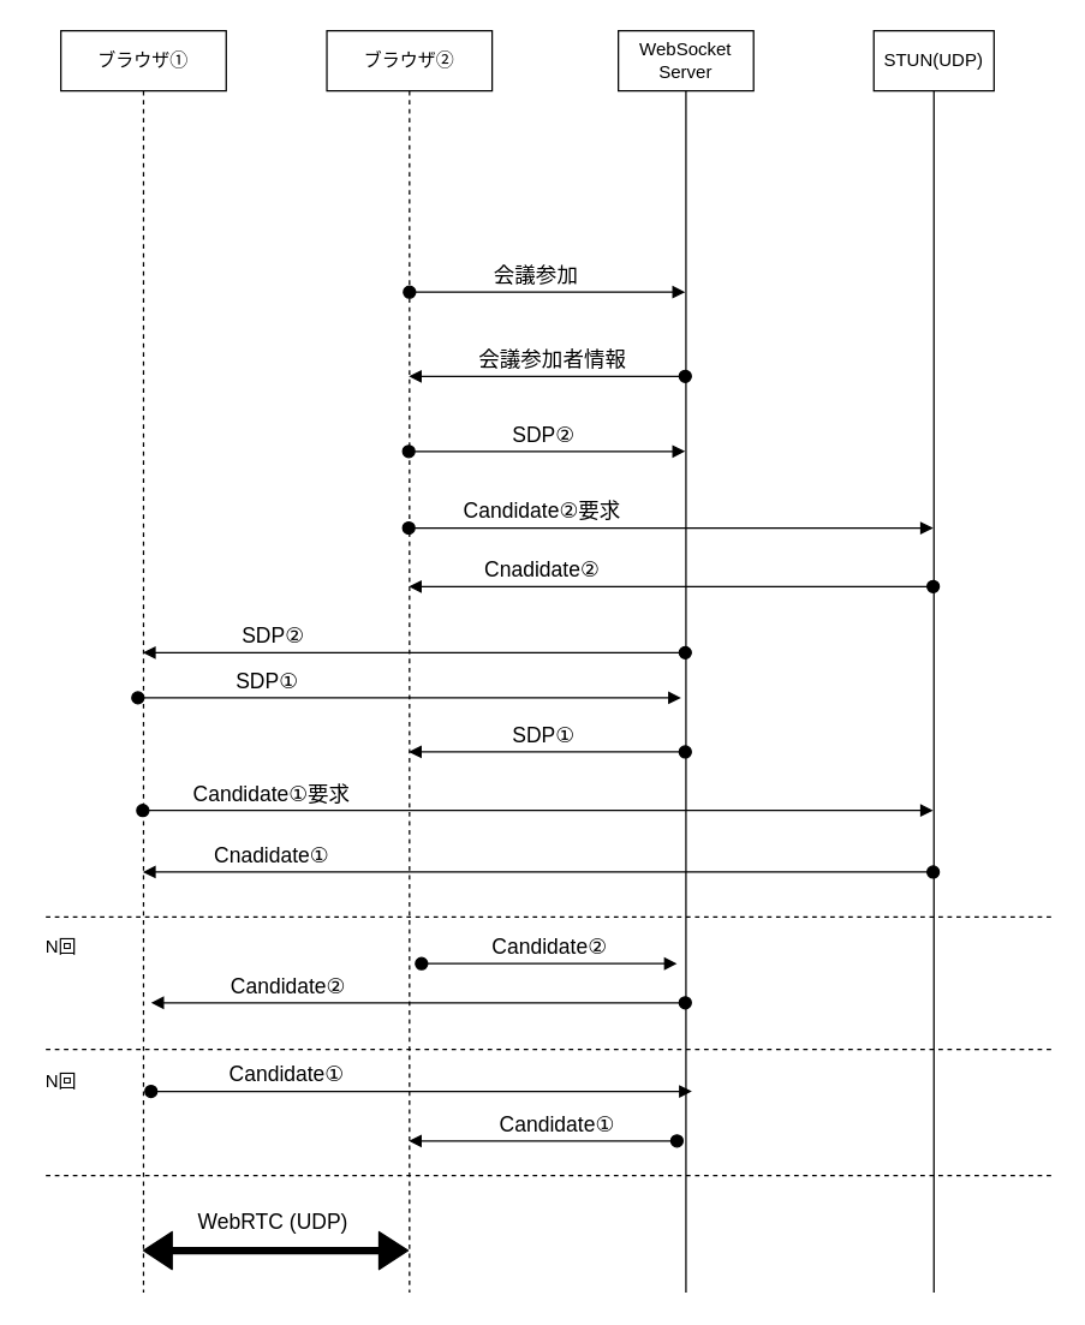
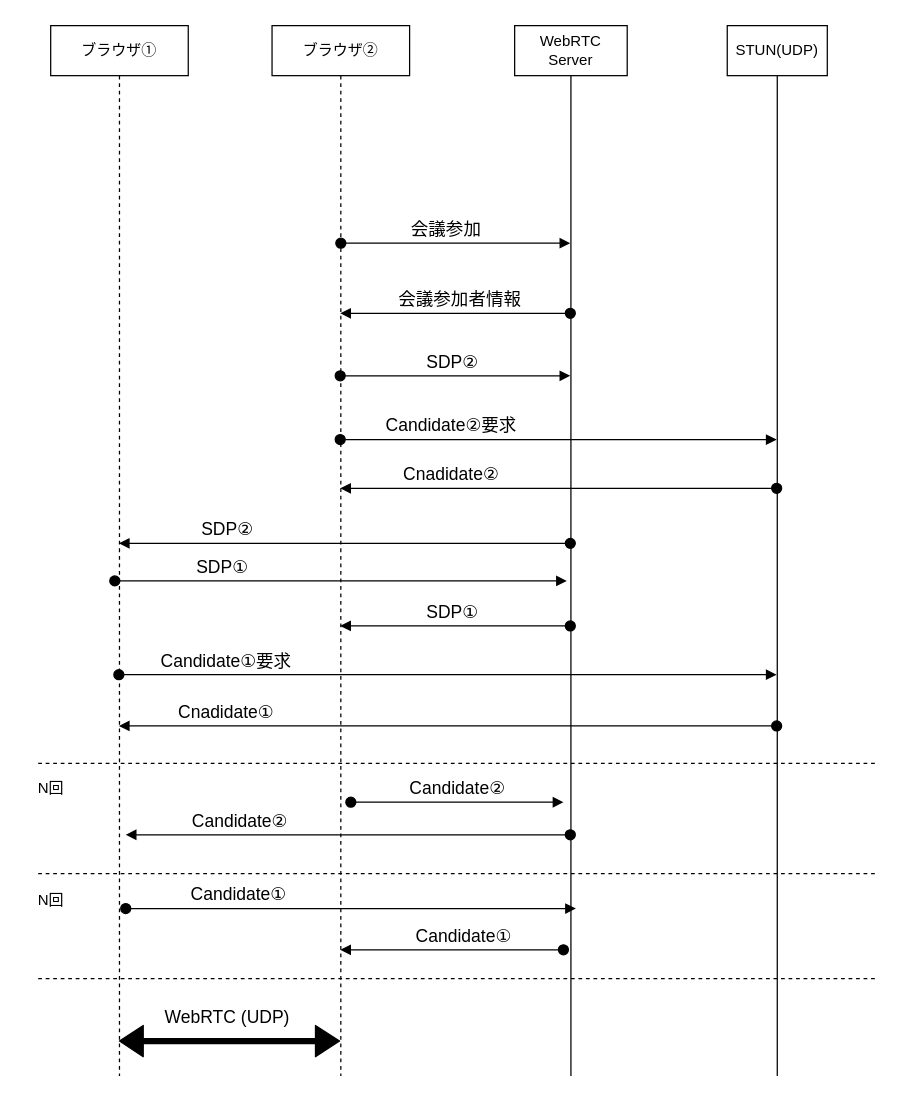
- <mxCell id="5" value="WebSocket&lt;br&gt;Server" style="shape=umlLifeline;perimeter=lifelinePerimeter;whiteSpace=wrap;html=1;container=1;collapsible=0;recursiveResize=0;outlineConnect=0;lifelineDashed=0;" parent="1" vertex="1"><mxGeometry x="411" y="20" width="90" height="840" as="geometry" /></mxCell>
+ <mxCell id="5" value="WebRTC&lt;br&gt;Server" style="shape=umlLifeline;perimeter=lifelinePerimeter;whiteSpace=wrap;html=1;container=1;collapsible=0;recursiveResize=0;outlineConnect=0;lifelineDashed=0;" parent="1" vertex="1"><mxGeometry x="411" y="20" width="90" height="840" as="geometry" /></mxCell>
